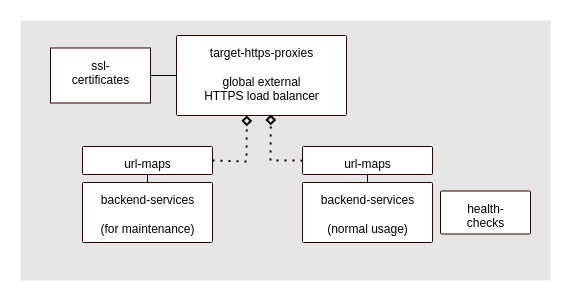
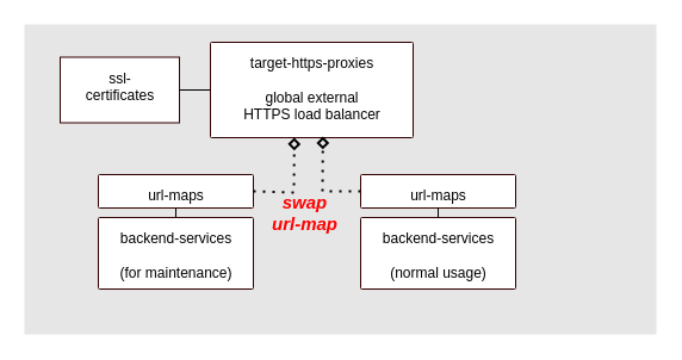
+ <mxCell id="9" value="&lt;div style=&quot;font-size: 15px;&quot;&gt;&lt;font style=&quot;font-size: 15px;&quot;&gt;&lt;span style=&quot;font-size: 15px;&quot;&gt;swap&lt;br style=&quot;font-size: 15px;&quot;&gt;&lt;/span&gt;&lt;/font&gt;&lt;/div&gt;&lt;div style=&quot;font-size: 15px;&quot;&gt;&lt;font style=&quot;font-size: 15px;&quot;&gt;&lt;span style=&quot;font-size: 15px;&quot;&gt;url-map&lt;/span&gt;&lt;/font&gt;&lt;br style=&quot;font-size: 15px;&quot;&gt;&lt;/div&gt;" style="text;html=1;resizable=0;autosize=1;align=center;verticalAlign=middle;points=[];fillColor=none;strokeColor=none;rounded=0;fontStyle=3;fontColor=#FF0000;fontSize=15;" parent="1" vertex="1"><mxGeometry x="215" y="152.5" width="80" height="50" as="geometry" /></mxCell>
- <mxCell id="5" value="&lt;div&gt;health-&lt;/div&gt;&lt;div&gt;checks&lt;/div&gt;" style="sketch=0;points=[[0,0,0],[0.25,0,0],[0.5,0,0],[0.75,0,0],[1,0,0],[1,0.25,0],[1,0.5,0],[1,0.75,0],[1,1,0],[0.75,1,0],[0.5,1,0],[0.25,1,0],[0,1,0],[0,0.75,0],[0,0.5,0],[0,0.25,0]];rounded=1;absoluteArcSize=1;arcSize=2;html=1;strokeColor=#330000;gradientColor=none;shadow=0;dashed=0;fontSize=12;fontColor=#000000;align=center;verticalAlign=top;spacing=10;spacingTop=-4;fillColor=#FFFFFF;strokeWidth=1;" parent="1" vertex="1"><mxGeometry x="440" y="190.5" width="90" height="43" as="geometry" /></mxCell>
